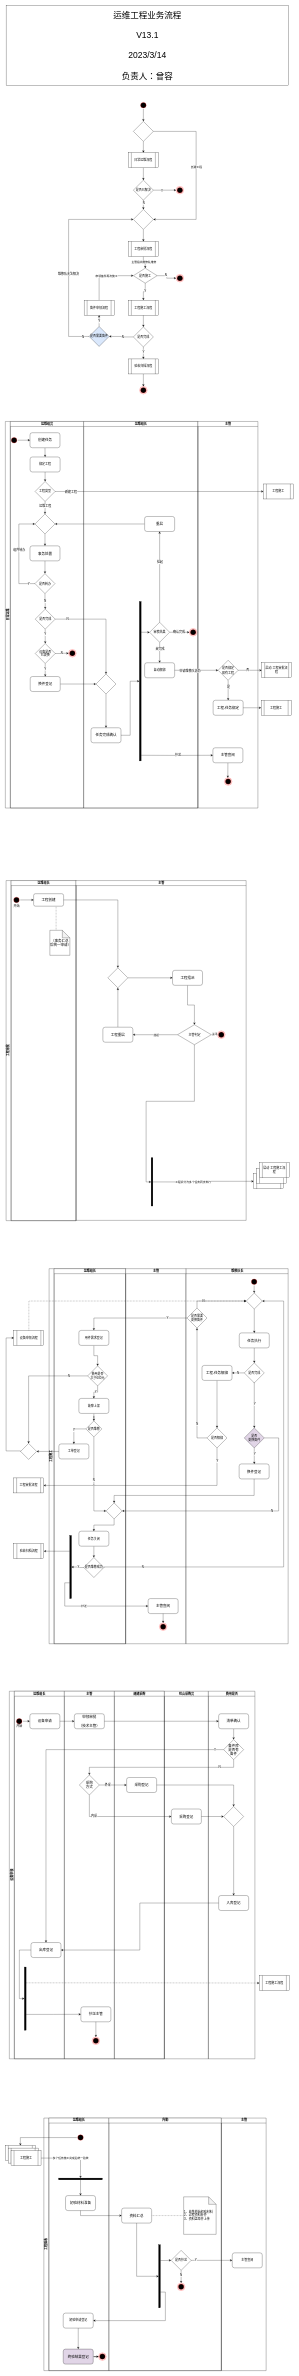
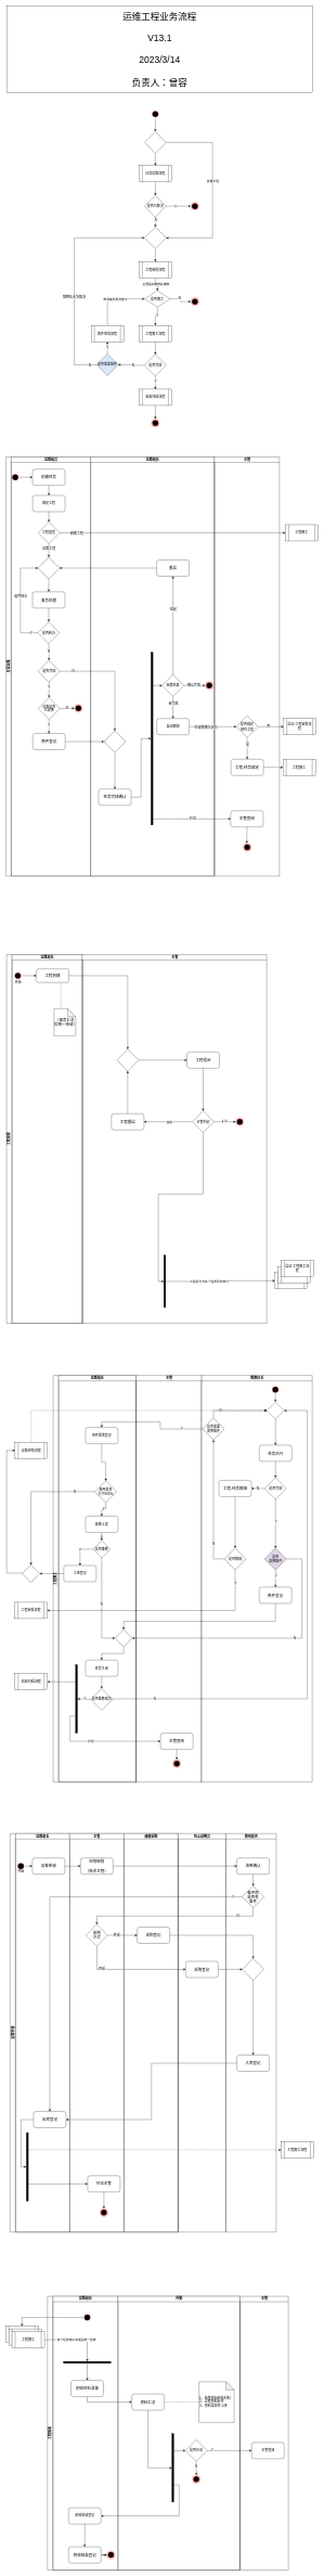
- <mxCell id="156" value="主管判定" style="rhombus;whiteSpace=wrap;html=1;flipV=1;" parent="151" vertex="1"><mxGeometry x="406.57" y="576.5" width="135" height="80" as="geometry" /></mxCell>
+ <mxCell id="156" value="主管判定" style="rhombus;whiteSpace=wrap;html=1;flipV=1;" parent="151" vertex="1"><mxGeometry x="406.57" y="576.5" width="80" height="80" as="geometry" /></mxCell>
- <mxCell id="74" value="用件需求登记" style="rounded=1;whiteSpace=wrap;html=1;" parent="64" vertex="1"><mxGeometry x="99" y="247" width="120" height="60" as="geometry" /></mxCell>
+ <mxCell id="74" value="用件需求登记" style="rounded=1;whiteSpace=wrap;html=1;" parent="64" vertex="1"><mxGeometry x="99" y="192" width="120" height="60" as="geometry" /></mxCell>
- <mxCell id="83" value="出库登记" style="rounded=1;whiteSpace=wrap;html=1;fontSize=14;" parent="81" vertex="1"><mxGeometry x="66.5" y="1005" width="120" height="60" as="geometry" /></mxCell>
+ <mxCell id="83" value="出库登记" style="rounded=1;whiteSpace=wrap;html=1;fontSize=14;" parent="81" vertex="1"><mxGeometry x="66.5" y="1025" width="120" height="60" as="geometry" /></mxCell>
- <mxCell id="116" value="终验结果登记" style="rounded=1;whiteSpace=wrap;html=1;fontSize=14;flipV=1;fillColor=#e1d5e7;" parent="114" vertex="1"><mxGeometry x="57.5" y="924" width="120" height="60" as="geometry" /></mxCell>
+ <mxCell id="116" value="终验结果登记" style="rounded=1;whiteSpace=wrap;html=1;fontSize=14;flipV=1;" parent="114" vertex="1"><mxGeometry x="57.5" y="924" width="120" height="60" as="geometry" /></mxCell>
